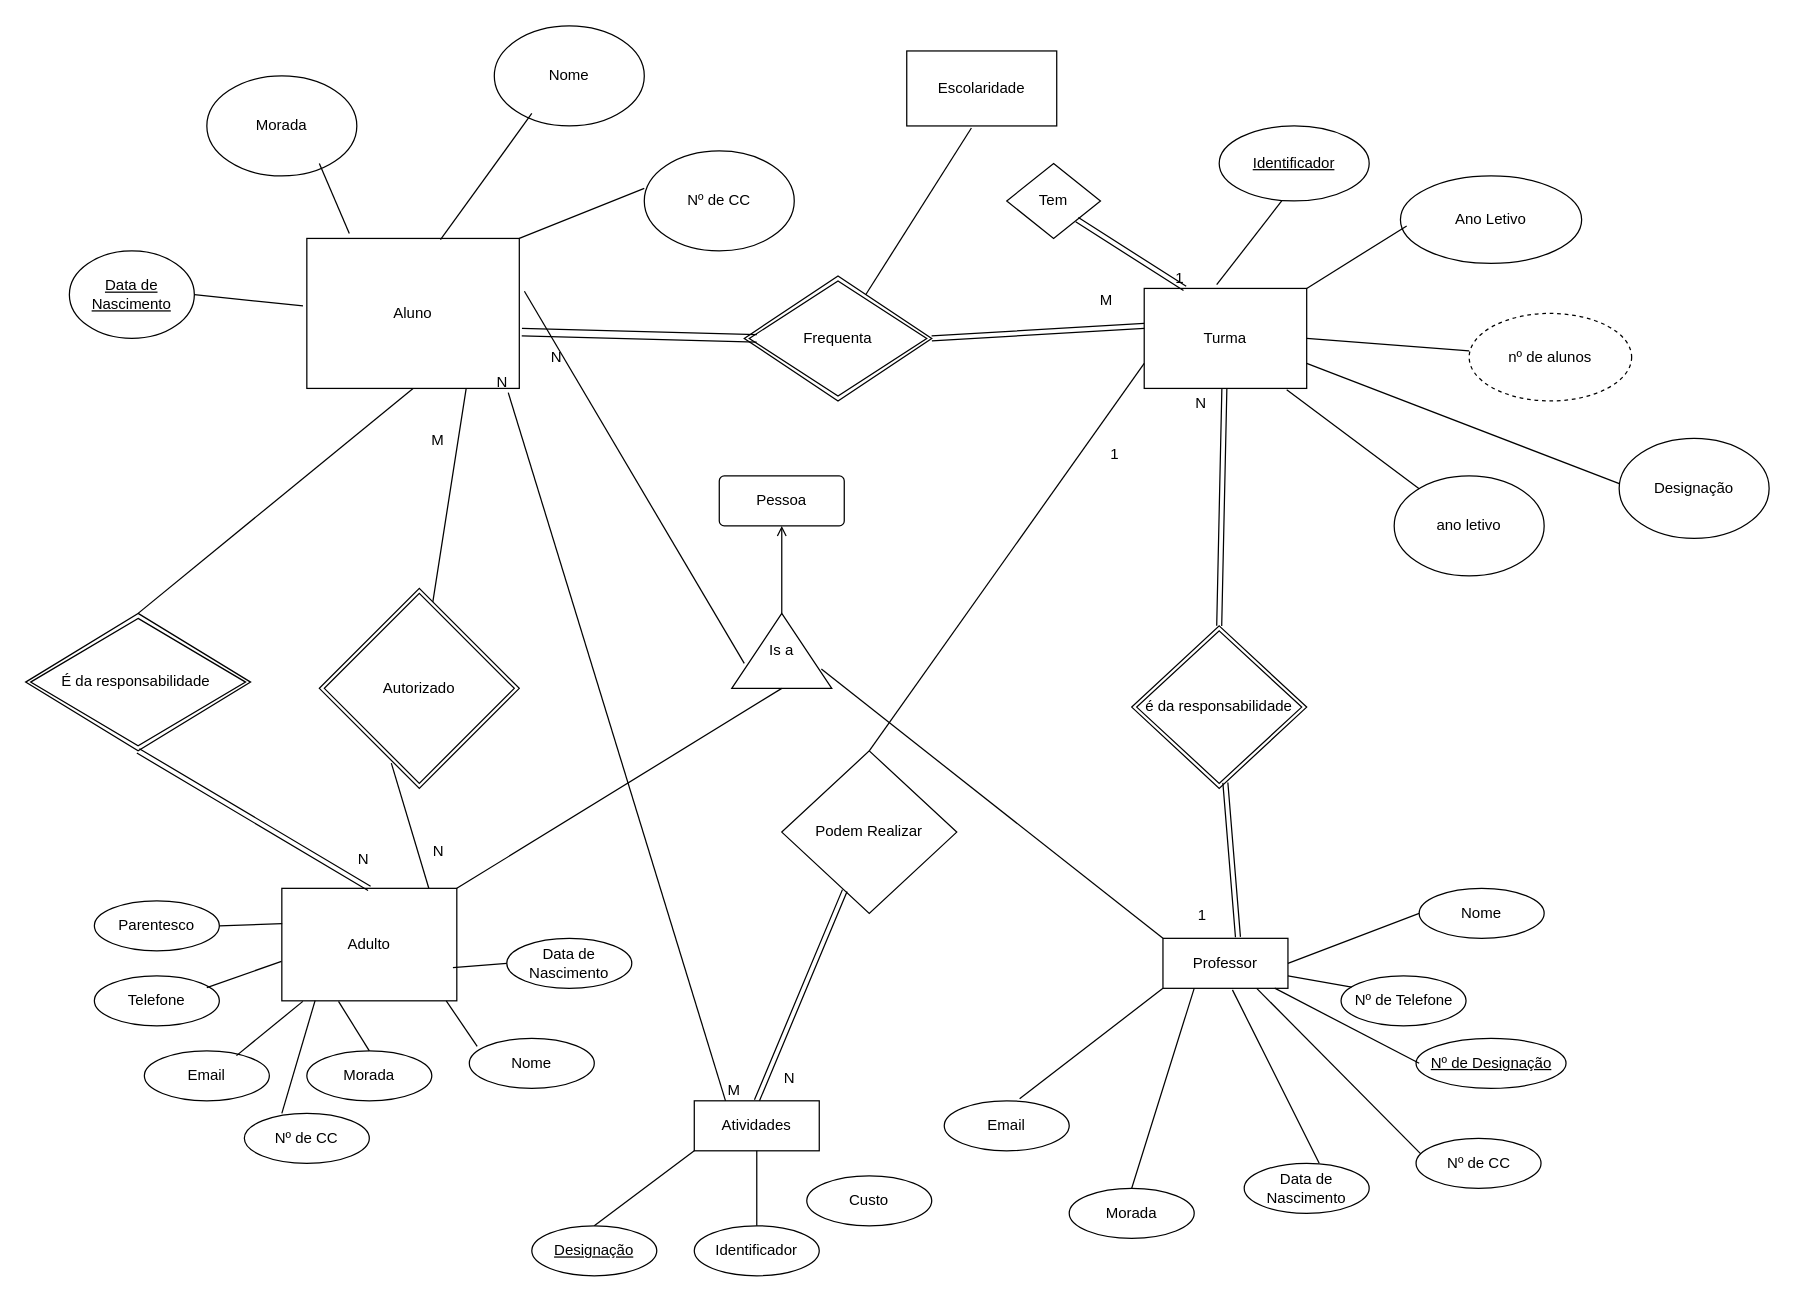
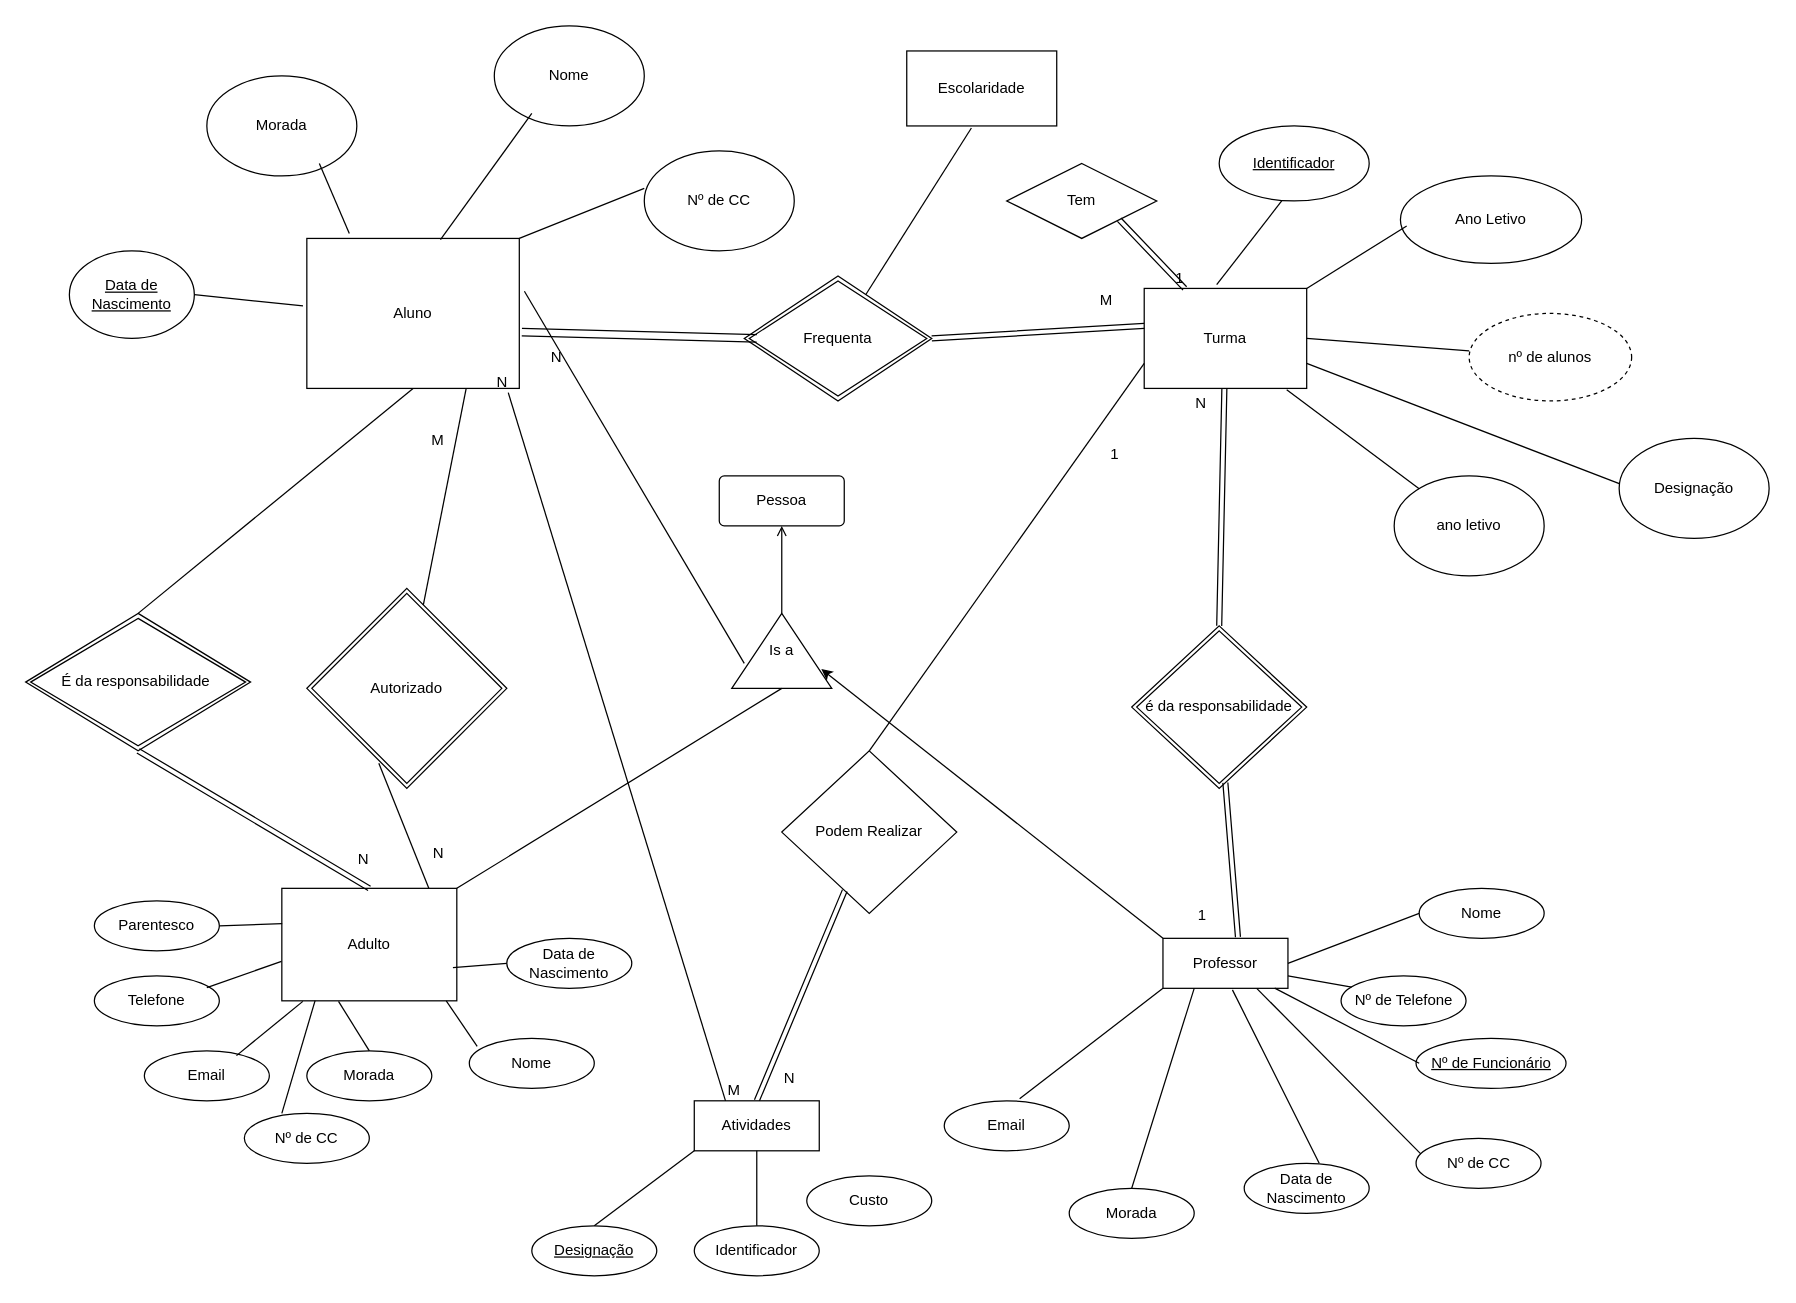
- <mxCell id="86" value="Tem" style="shape=rhombus;perimeter=rhombusPerimeter;whiteSpace=wrap;html=1;align=center;" vertex="1" parent="1"><mxGeometry x="805" y="130" width="75" height="60" as="geometry" /></mxCell>
+ <mxCell id="86" value="Tem" style="shape=rhombus;perimeter=rhombusPerimeter;whiteSpace=wrap;html=1;align=center;" vertex="1" parent="1"><mxGeometry x="805" y="130" width="120" height="60" as="geometry" /></mxCell>
- <mxCell id="94" value="" style="endArrow=none;html=1;entryX=0.257;entryY=0.896;entryDx=0;entryDy=0;entryPerimeter=0;exitX=0;exitY=0;exitDx=0;exitDy=0;" edge="1" parent="1" source="25" target="91"><mxGeometry width="50" height="50" relative="1" as="geometry"><mxPoint x="715" y="590" as="sourcePoint" /><mxPoint x="765" y="540" as="targetPoint" /></mxGeometry></mxCell>
+ <mxCell id="94" value="" style="endArrow=classic;html=1;entryX=0.257;entryY=0.896;entryDx=0;entryDy=0;entryPerimeter=0;exitX=0;exitY=0;exitDx=0;exitDy=0;" edge="1" parent="1" source="25" target="91"><mxGeometry width="50" height="50" relative="1" as="geometry"><mxPoint x="715" y="590" as="sourcePoint" /><mxPoint x="765" y="540" as="targetPoint" /></mxGeometry></mxCell>
- <mxCell id="78" value="Autorizado" style="shape=rhombus;double=1;perimeter=rhombusPerimeter;whiteSpace=wrap;html=1;align=center;" vertex="1" parent="1"><mxGeometry x="255" y="470" width="160" height="160" as="geometry" /></mxCell>
+ <mxCell id="78" value="Autorizado" style="shape=rhombus;double=1;perimeter=rhombusPerimeter;whiteSpace=wrap;html=1;align=center;" vertex="1" parent="1"><mxGeometry x="245" y="470" width="160" height="160" as="geometry" /></mxCell>
- <mxCell id="28" value="Nº de Designação" style="ellipse;whiteSpace=wrap;html=1;align=center;fontStyle=4;" parent="1" vertex="1"><mxGeometry x="1132.5" y="830" width="120" height="40" as="geometry" /></mxCell>
+ <mxCell id="28" value="Nº de Funcionário" style="ellipse;whiteSpace=wrap;html=1;align=center;fontStyle=4;" parent="1" vertex="1"><mxGeometry x="1132.5" y="830" width="120" height="40" as="geometry" /></mxCell>
